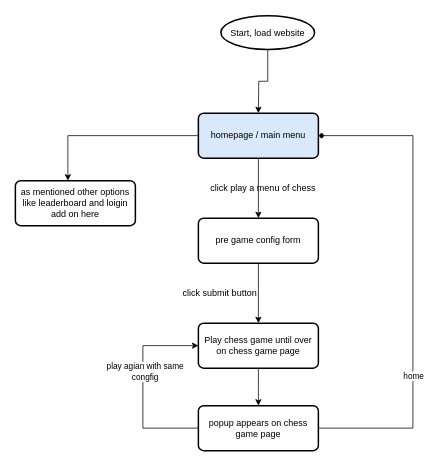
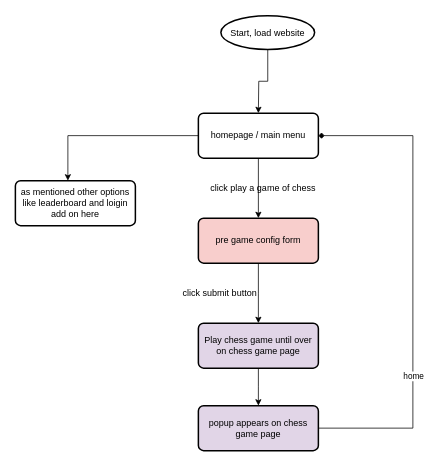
- <mxCell id="6" value="homepage / main menu" style="rounded=1;whiteSpace=wrap;html=1;absoluteArcSize=1;arcSize=14;strokeWidth=2;fillColor=#dae8fc;" vertex="1" parent="1"><mxGeometry x="264" y="150" width="160" height="60" as="geometry" /></mxCell>
+ <mxCell id="6" value="homepage / main menu" style="rounded=1;whiteSpace=wrap;html=1;absoluteArcSize=1;arcSize=14;strokeWidth=2;" vertex="1" parent="1"><mxGeometry x="264" y="150" width="160" height="60" as="geometry" /></mxCell>
- <mxCell id="8" value="click play a menu of chess" style="text;html=1;align=center;verticalAlign=middle;resizable=0;points=[];autosize=1;strokeColor=none;fillColor=none;" vertex="1" parent="1"><mxGeometry x="270" y="240" width="160" height="20" as="geometry" /></mxCell>
+ <mxCell id="8" value="click play a game of chess" style="text;html=1;align=center;verticalAlign=middle;resizable=0;points=[];autosize=1;strokeColor=none;fillColor=none;" vertex="1" parent="1"><mxGeometry x="270" y="240" width="160" height="20" as="geometry" /></mxCell>
- <mxCell id="10" value="pre game config form" style="rounded=1;whiteSpace=wrap;html=1;absoluteArcSize=1;arcSize=14;strokeWidth=2;" vertex="1" parent="1"><mxGeometry x="264" y="290" width="160" height="60" as="geometry" /></mxCell>
+ <mxCell id="10" value="pre game config form" style="rounded=1;whiteSpace=wrap;html=1;absoluteArcSize=1;arcSize=14;strokeWidth=2;fillColor=#f8cecc;" vertex="1" parent="1"><mxGeometry x="264" y="290" width="160" height="60" as="geometry" /></mxCell>
- <mxCell id="16" style="edgeStyle=orthogonalEdgeStyle;rounded=0;orthogonalLoop=1;jettySize=auto;html=1;entryX=0;entryY=0.5;entryDx=0;entryDy=0;" edge="1" parent="1" source="18" target="13"><mxGeometry relative="1" as="geometry"><Array as="points"><mxPoint x="190" y="570" /><mxPoint x="190" y="460" /></Array></mxGeometry></mxCell>
- <mxCell id="17" value="play agian with same&lt;br&gt;congfig" style="edgeLabel;html=1;align=center;verticalAlign=middle;resizable=0;points=[];" vertex="1" connectable="0" parent="16"><mxGeometry x="0.163" y="-2" relative="1" as="geometry"><mxPoint as="offset" /></mxGeometry></mxCell>
- <mxCell id="13" value="Play chess game until over&lt;br&gt;on chess game page" style="rounded=1;whiteSpace=wrap;html=1;absoluteArcSize=1;arcSize=14;strokeWidth=2;" vertex="1" parent="1"><mxGeometry x="264" y="430" width="160" height="60" as="geometry" /></mxCell>
+ <mxCell id="13" value="Play chess game until over&lt;br&gt;on chess game page" style="rounded=1;whiteSpace=wrap;html=1;absoluteArcSize=1;arcSize=14;strokeWidth=2;fillColor=#e1d5e7;" vertex="1" parent="1"><mxGeometry x="264" y="430" width="160" height="60" as="geometry" /></mxCell>
- <mxCell id="18" value="popup appears on chess game page" style="rounded=1;whiteSpace=wrap;html=1;absoluteArcSize=1;arcSize=14;strokeWidth=2;" vertex="1" parent="1"><mxGeometry x="264" y="540" width="160" height="60" as="geometry" /></mxCell>
+ <mxCell id="18" value="popup appears on chess game page" style="rounded=1;whiteSpace=wrap;html=1;absoluteArcSize=1;arcSize=14;strokeWidth=2;fillColor=#e1d5e7;" vertex="1" parent="1"><mxGeometry x="264" y="540" width="160" height="60" as="geometry" /></mxCell>
